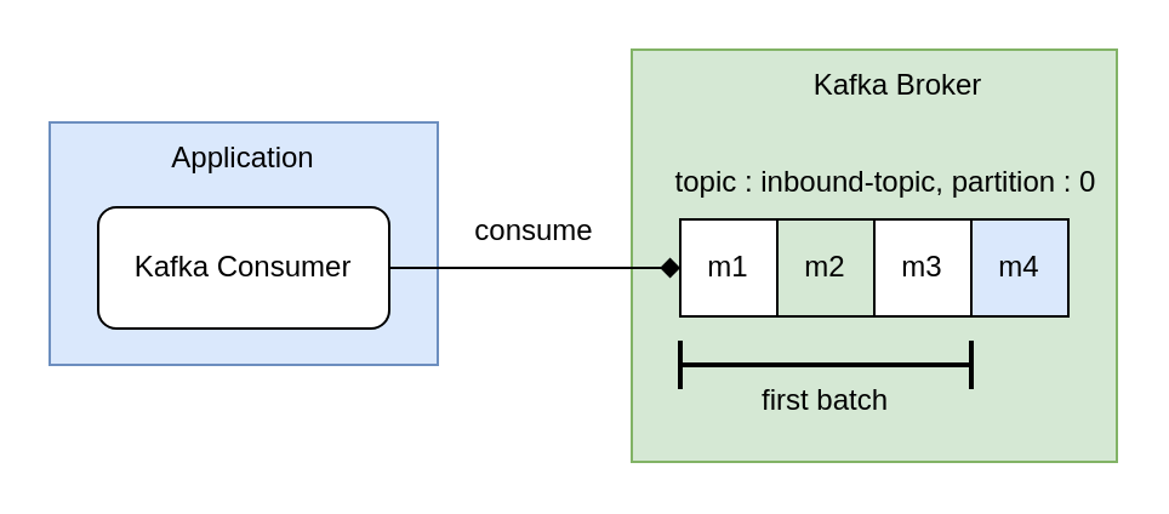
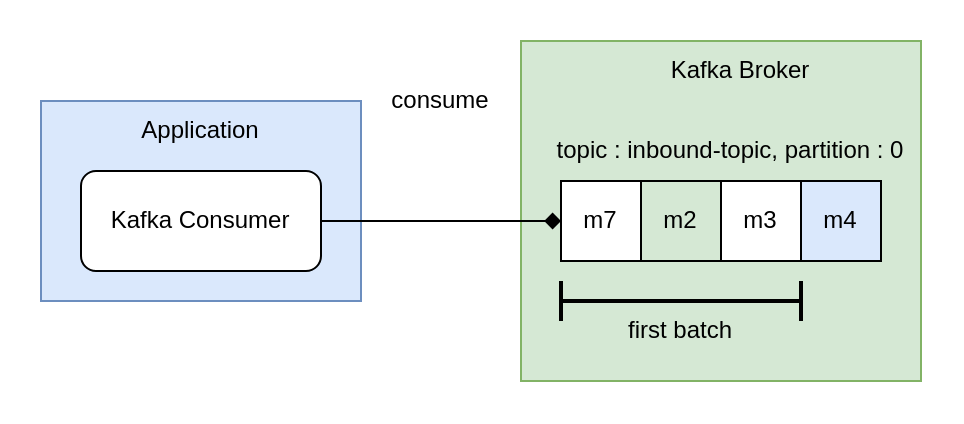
- <mxCell id="16" value="consume" style="text;html=1;align=center;verticalAlign=middle;whiteSpace=wrap;rounded=0;" vertex="1" parent="1"><mxGeometry x="190" y="80" width="60" height="30" as="geometry" /></mxCell>
+ <mxCell id="16" value="consume" style="text;html=1;align=center;verticalAlign=middle;whiteSpace=wrap;rounded=0;" vertex="1" parent="1"><mxGeometry x="190" y="35" width="60" height="30" as="geometry" /></mxCell>
- <mxCell id="9" value="m1" style="rounded=0;whiteSpace=wrap;html=1;" vertex="1" parent="8"><mxGeometry width="40" height="40" as="geometry" /></mxCell>
+ <mxCell id="9" value="m7" style="rounded=0;whiteSpace=wrap;html=1;" vertex="1" parent="8"><mxGeometry width="40" height="40" as="geometry" /></mxCell>
